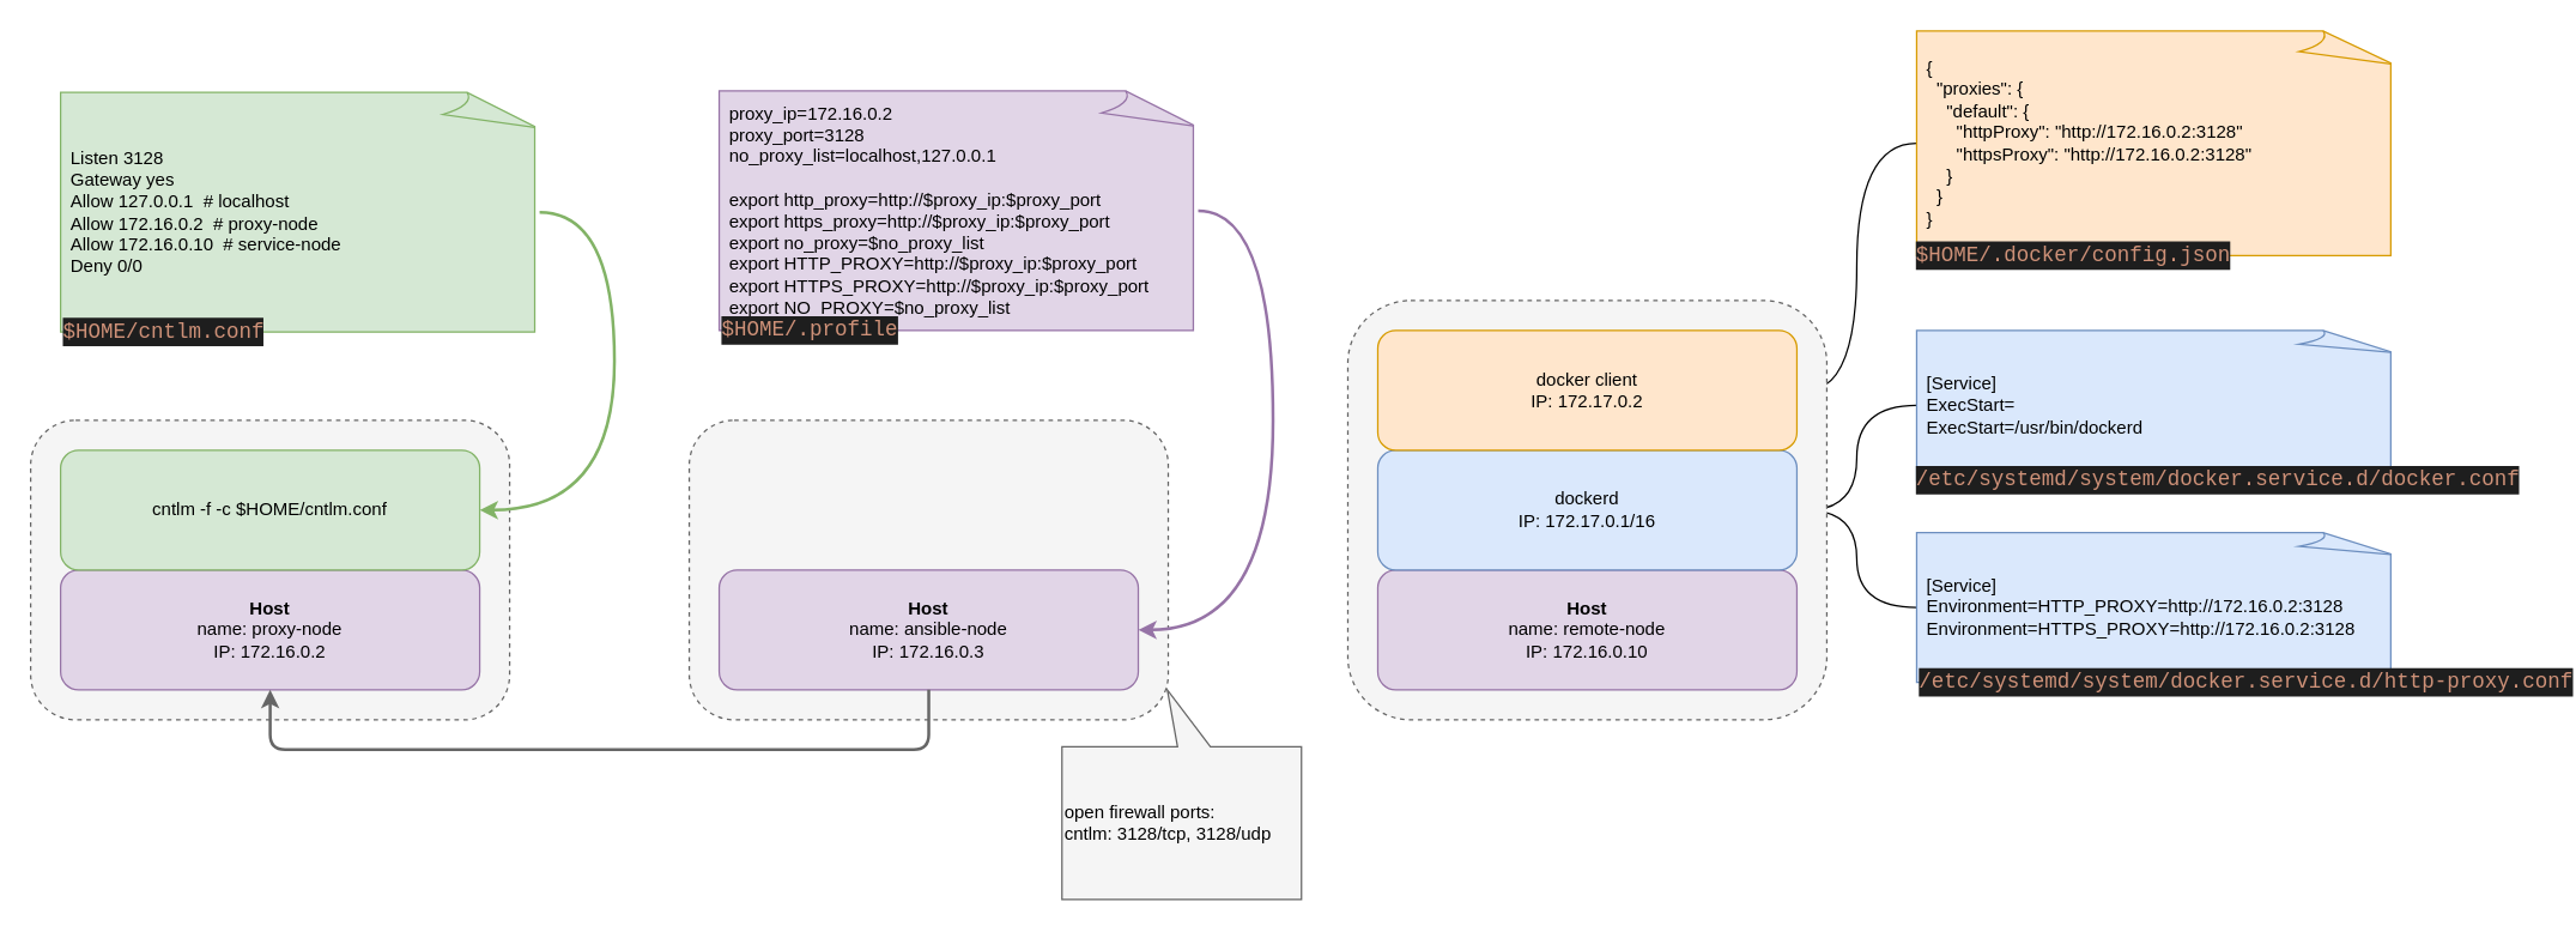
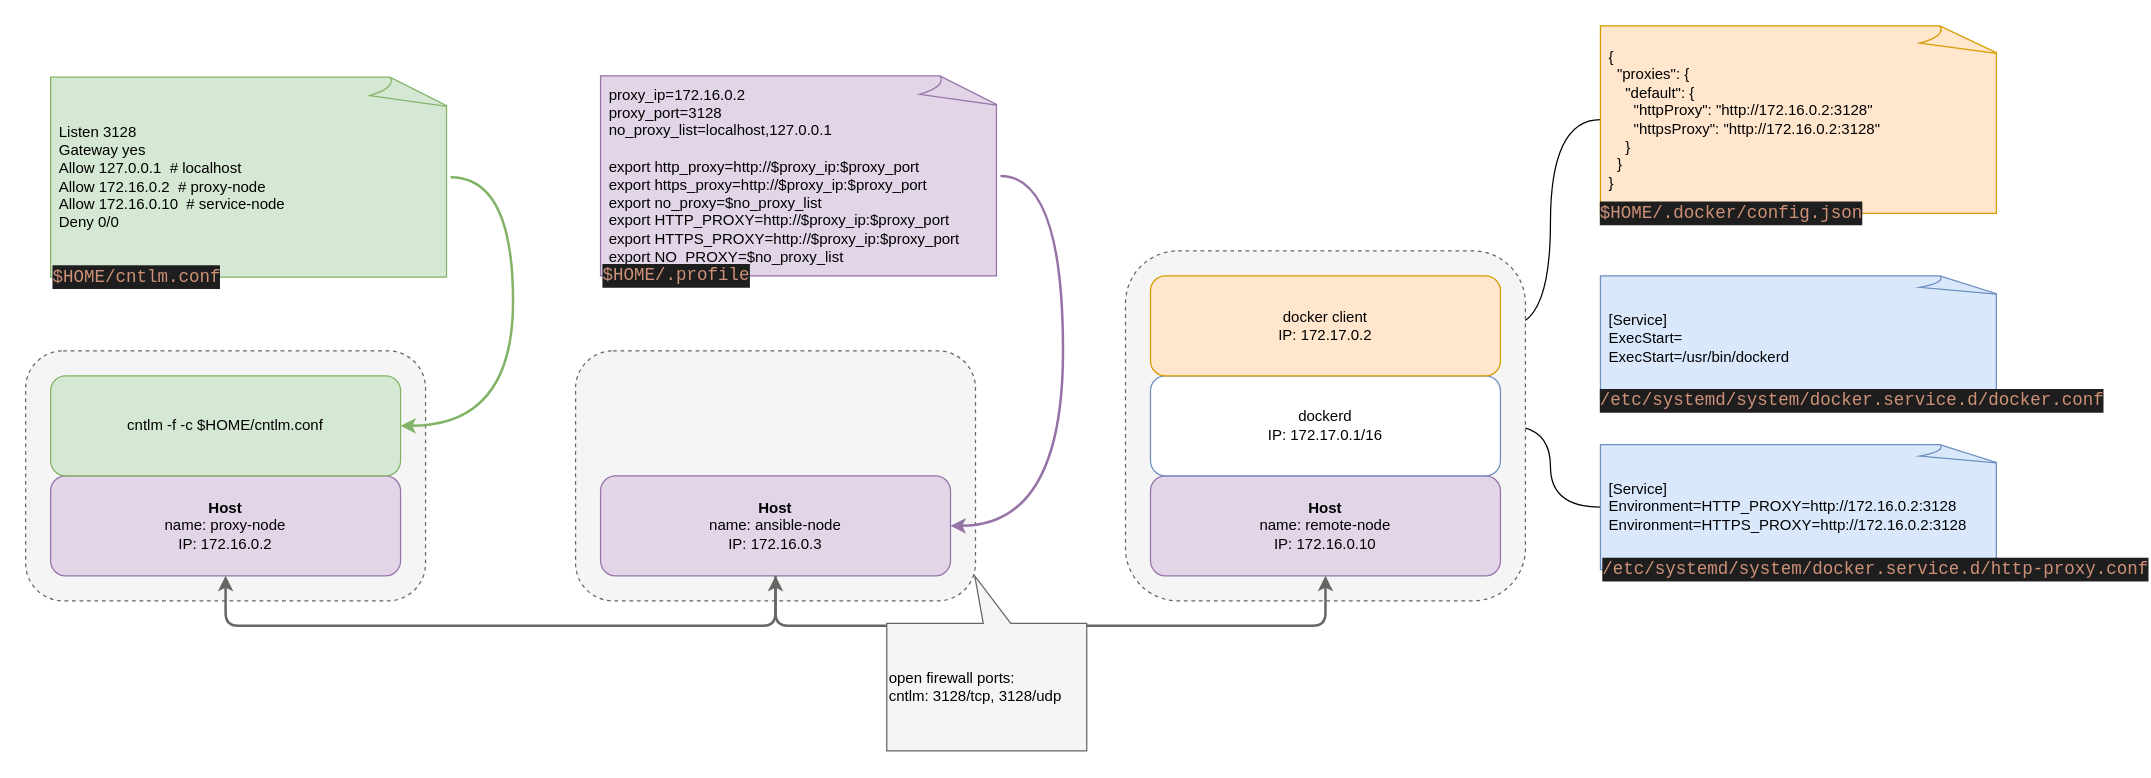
- <mxCell id="3" value="" style="endArrow=classic;html=1;entryX=1;entryY=0.5;entryDx=0;entryDy=0;exitX=0;exitY=0.5;exitDx=0;exitDy=0;exitPerimeter=0;edgeStyle=orthogonalEdgeStyle;curved=1;" parent="1" source="32" target="15" edge="1"><mxGeometry width="50" height="50" relative="1" as="geometry"><mxPoint x="1290" y="305" as="sourcePoint" /><mxPoint x="1210" y="350" as="targetPoint" /></mxGeometry></mxCell>
- <mxCell id="15" value="dockerd&lt;br&gt;IP: 172.17.0.1/16" style="rounded=1;whiteSpace=wrap;html=1;fillColor=#dae8fc;strokeColor=#6c8ebf;" parent="13" vertex="1"><mxGeometry x="920" y="300" width="280" height="80" as="geometry" /></mxCell>
+ <mxCell id="15" value="dockerd&lt;br&gt;IP: 172.17.0.1/16" style="rounded=1;whiteSpace=wrap;html=1;fillColor=#ffffff;strokeColor=#6c8ebf;" parent="13" vertex="1"><mxGeometry x="920" y="300" width="280" height="80" as="geometry" /></mxCell>
+ <mxCell id="19" value="" style="endArrow=classic;html=1;entryX=0.5;entryY=1;entryDx=0;entryDy=0;exitX=0.5;exitY=1;exitDx=0;exitDy=0;fillColor=#f5f5f5;strokeColor=#666666;strokeWidth=2;startArrow=classic;startFill=1;" parent="17" source="12" target="11" edge="1"><mxGeometry width="50" height="50" relative="1" as="geometry"><mxPoint x="930" y="430" as="sourcePoint" /><mxPoint x="770" y="430" as="targetPoint" /><Array as="points"><mxPoint x="1060" y="500" /><mxPoint x="620" y="500" /></Array></mxGeometry></mxCell>
